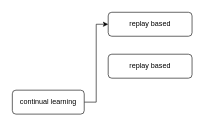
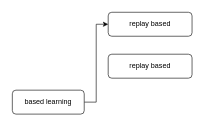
- <mxCell id="3" value="continual learning" style="rounded=1;whiteSpace=wrap;html=1;" parent="1" vertex="1"><mxGeometry x="20" y="150" width="120" height="40" as="geometry" /></mxCell>
+ <mxCell id="3" value="based learning" style="rounded=1;whiteSpace=wrap;html=1;" parent="1" vertex="1"><mxGeometry x="20" y="150" width="120" height="40" as="geometry" /></mxCell>
